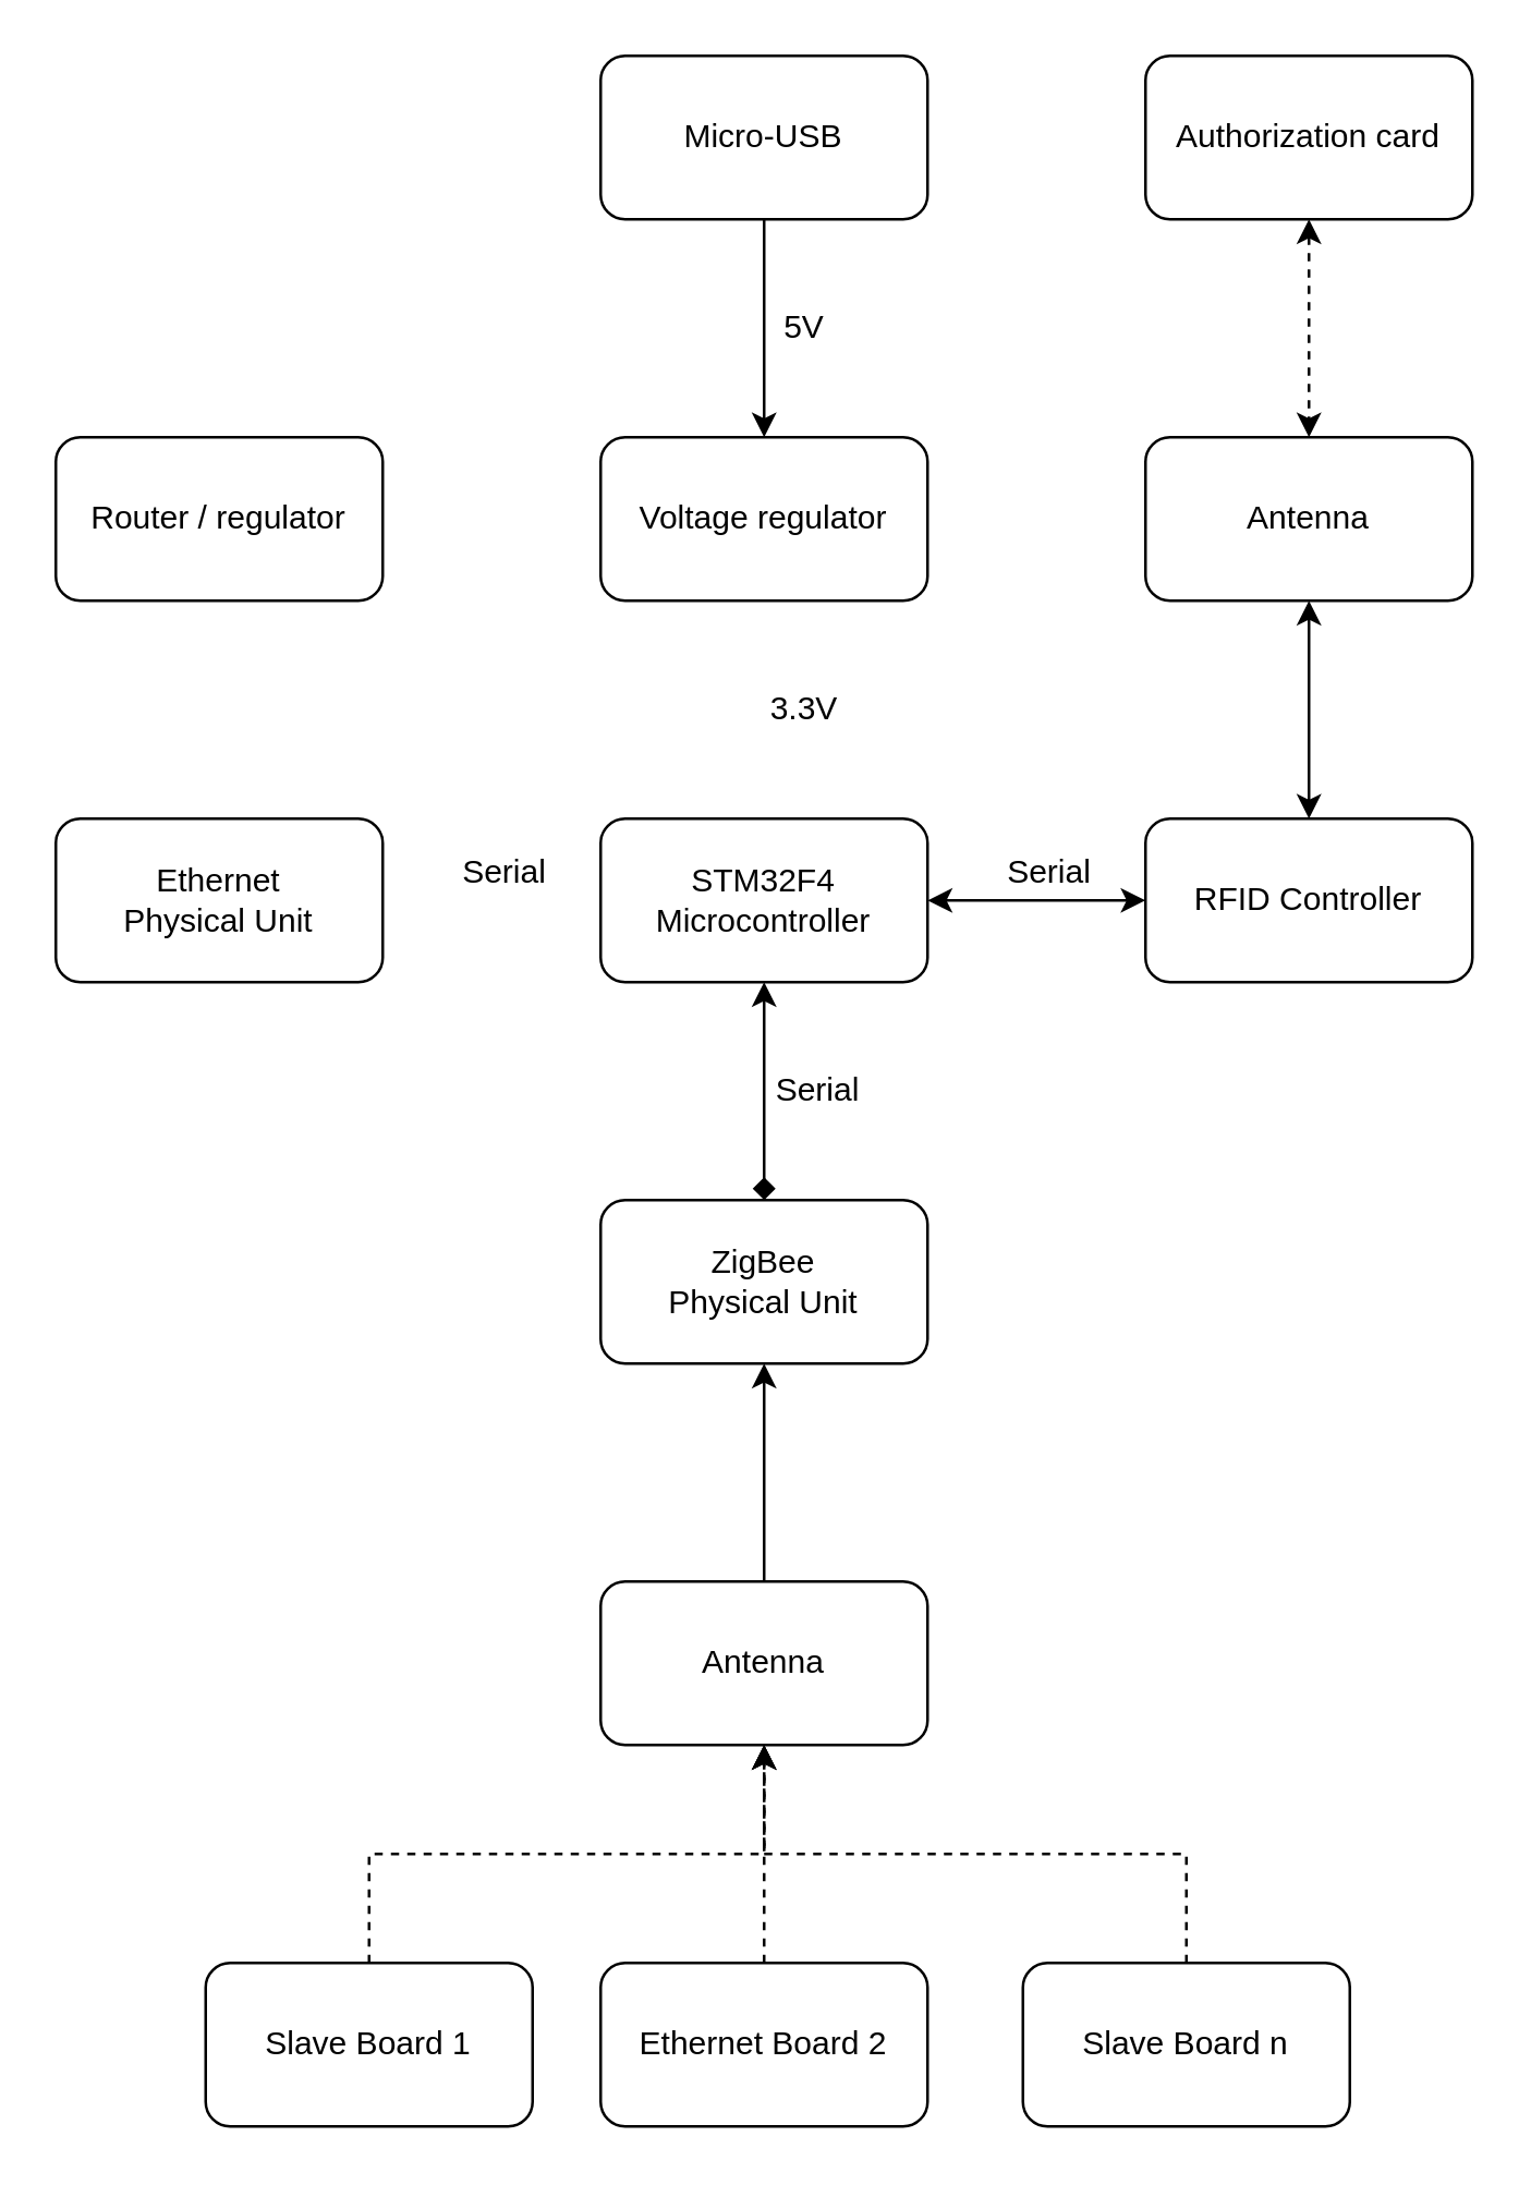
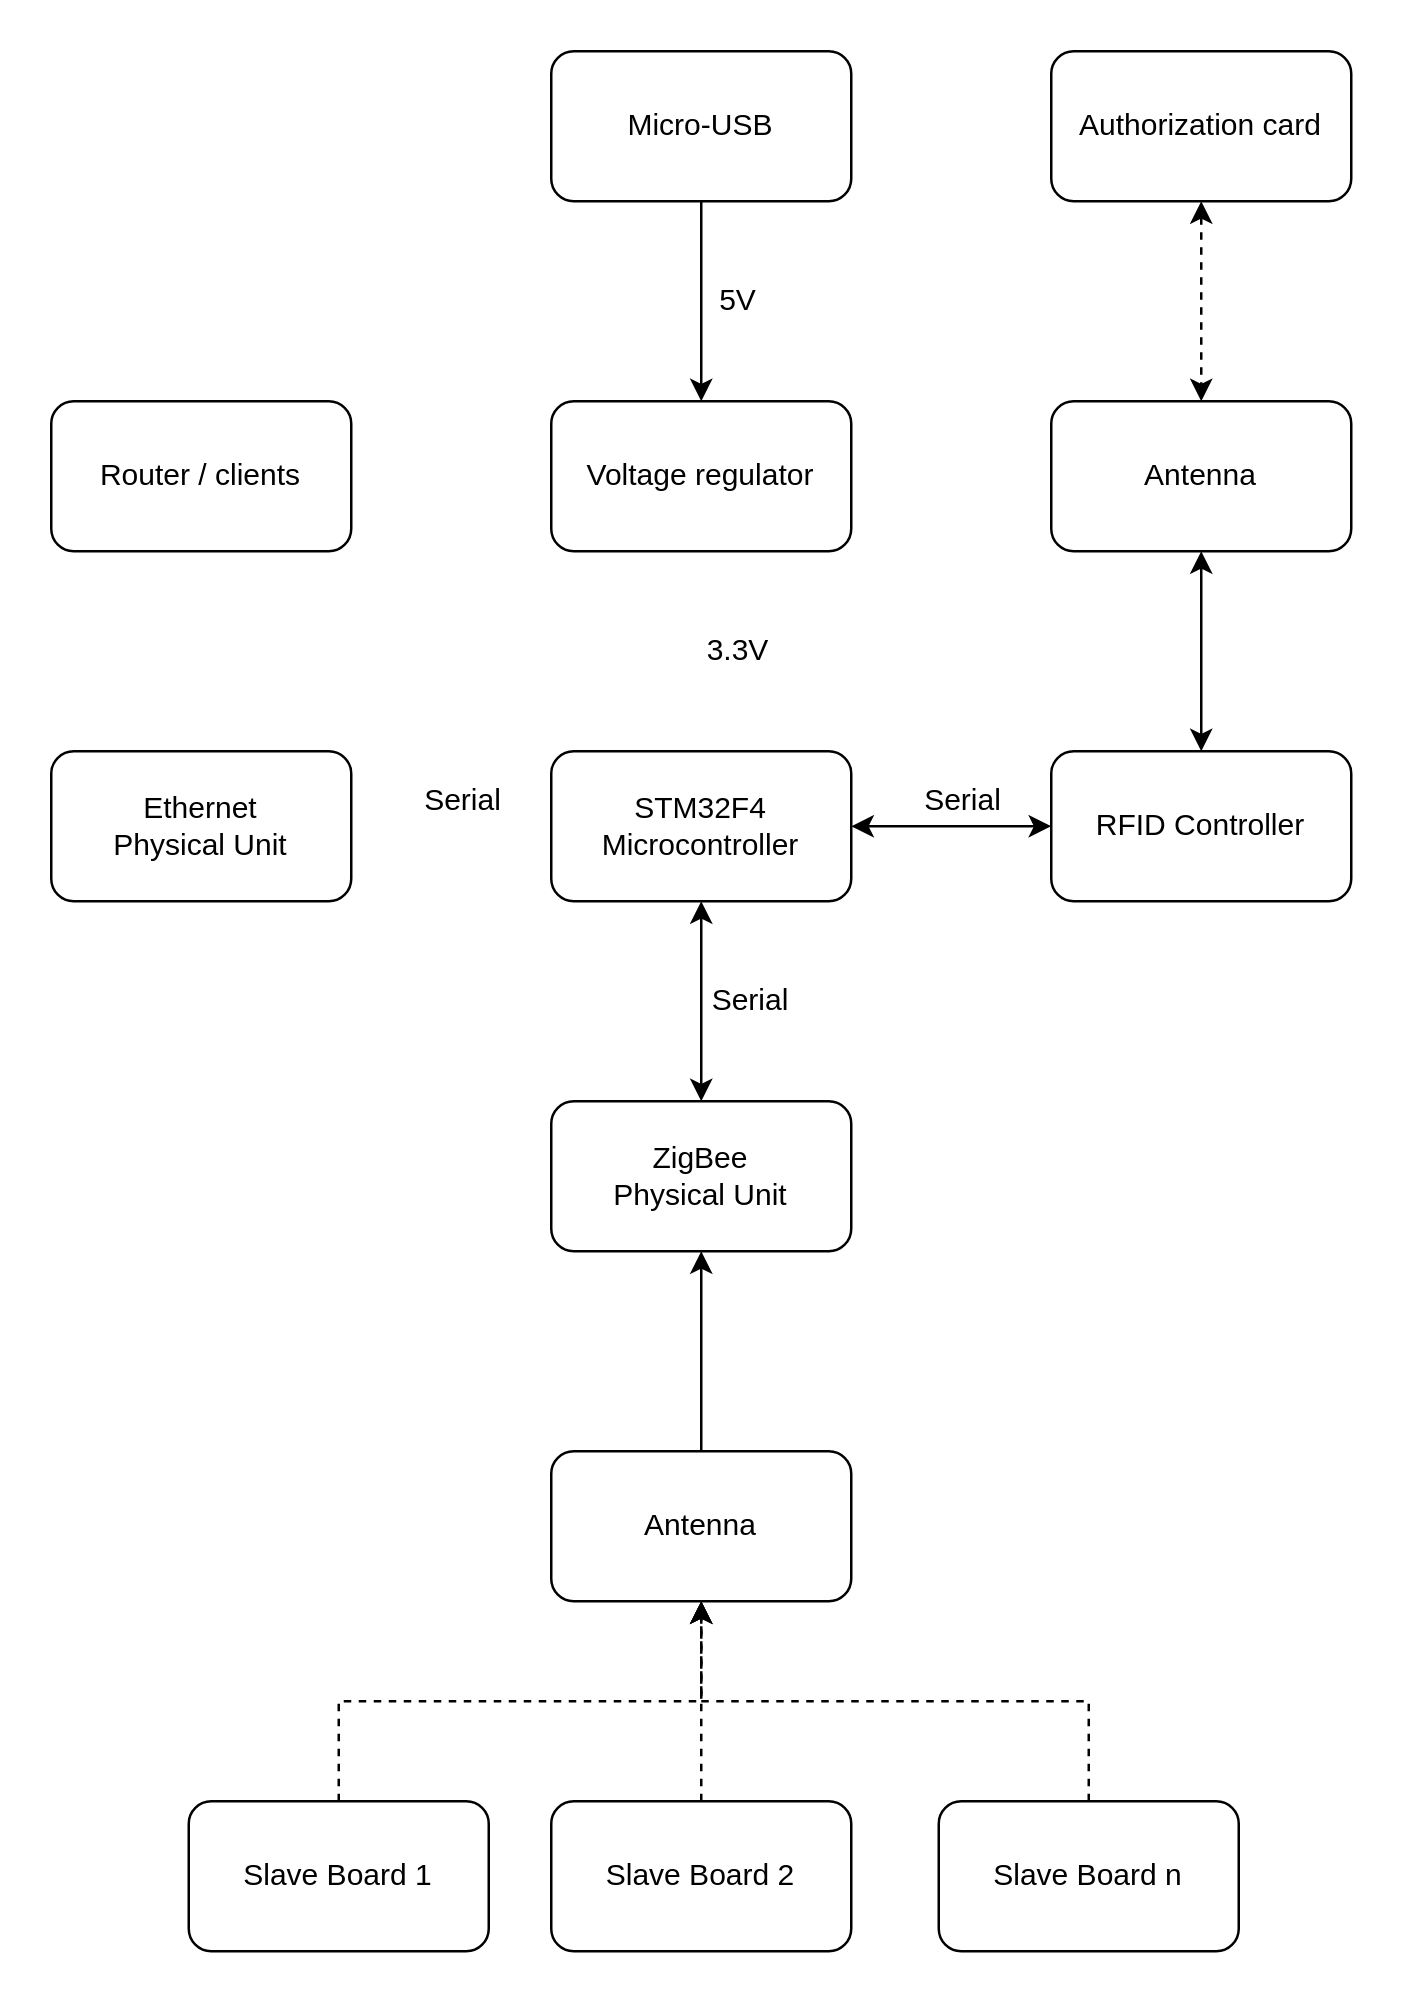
- <mxCell id="26" value="Router / regulator" style="whiteSpace=wrap;html=1;rounded=1;" vertex="1" parent="1"><mxGeometry x="20" y="160" width="120" height="60" as="geometry" /></mxCell>
+ <mxCell id="26" value="Router / clients" style="whiteSpace=wrap;html=1;rounded=1;" vertex="1" parent="1"><mxGeometry x="20" y="160" width="120" height="60" as="geometry" /></mxCell>
- <mxCell id="5" value="" style="edgeStyle=orthogonalEdgeStyle;rounded=0;orthogonalLoop=1;jettySize=auto;html=1;startArrow=classic;startFill=1;endArrow=diamond;" edge="1" parent="1" source="7" target="10"><mxGeometry relative="1" as="geometry" /></mxCell>
+ <mxCell id="5" value="" style="edgeStyle=orthogonalEdgeStyle;rounded=0;orthogonalLoop=1;jettySize=auto;html=1;startArrow=classic;startFill=1;" edge="1" parent="1" source="7" target="10"><mxGeometry relative="1" as="geometry" /></mxCell>
- <mxCell id="17" value="Ethernet Board 2" style="whiteSpace=wrap;html=1;rounded=1;" vertex="1" parent="1"><mxGeometry x="220" y="720" width="120" height="60" as="geometry" /></mxCell>
+ <mxCell id="17" value="Slave Board 2" style="whiteSpace=wrap;html=1;rounded=1;" vertex="1" parent="1"><mxGeometry x="220" y="720" width="120" height="60" as="geometry" /></mxCell>
